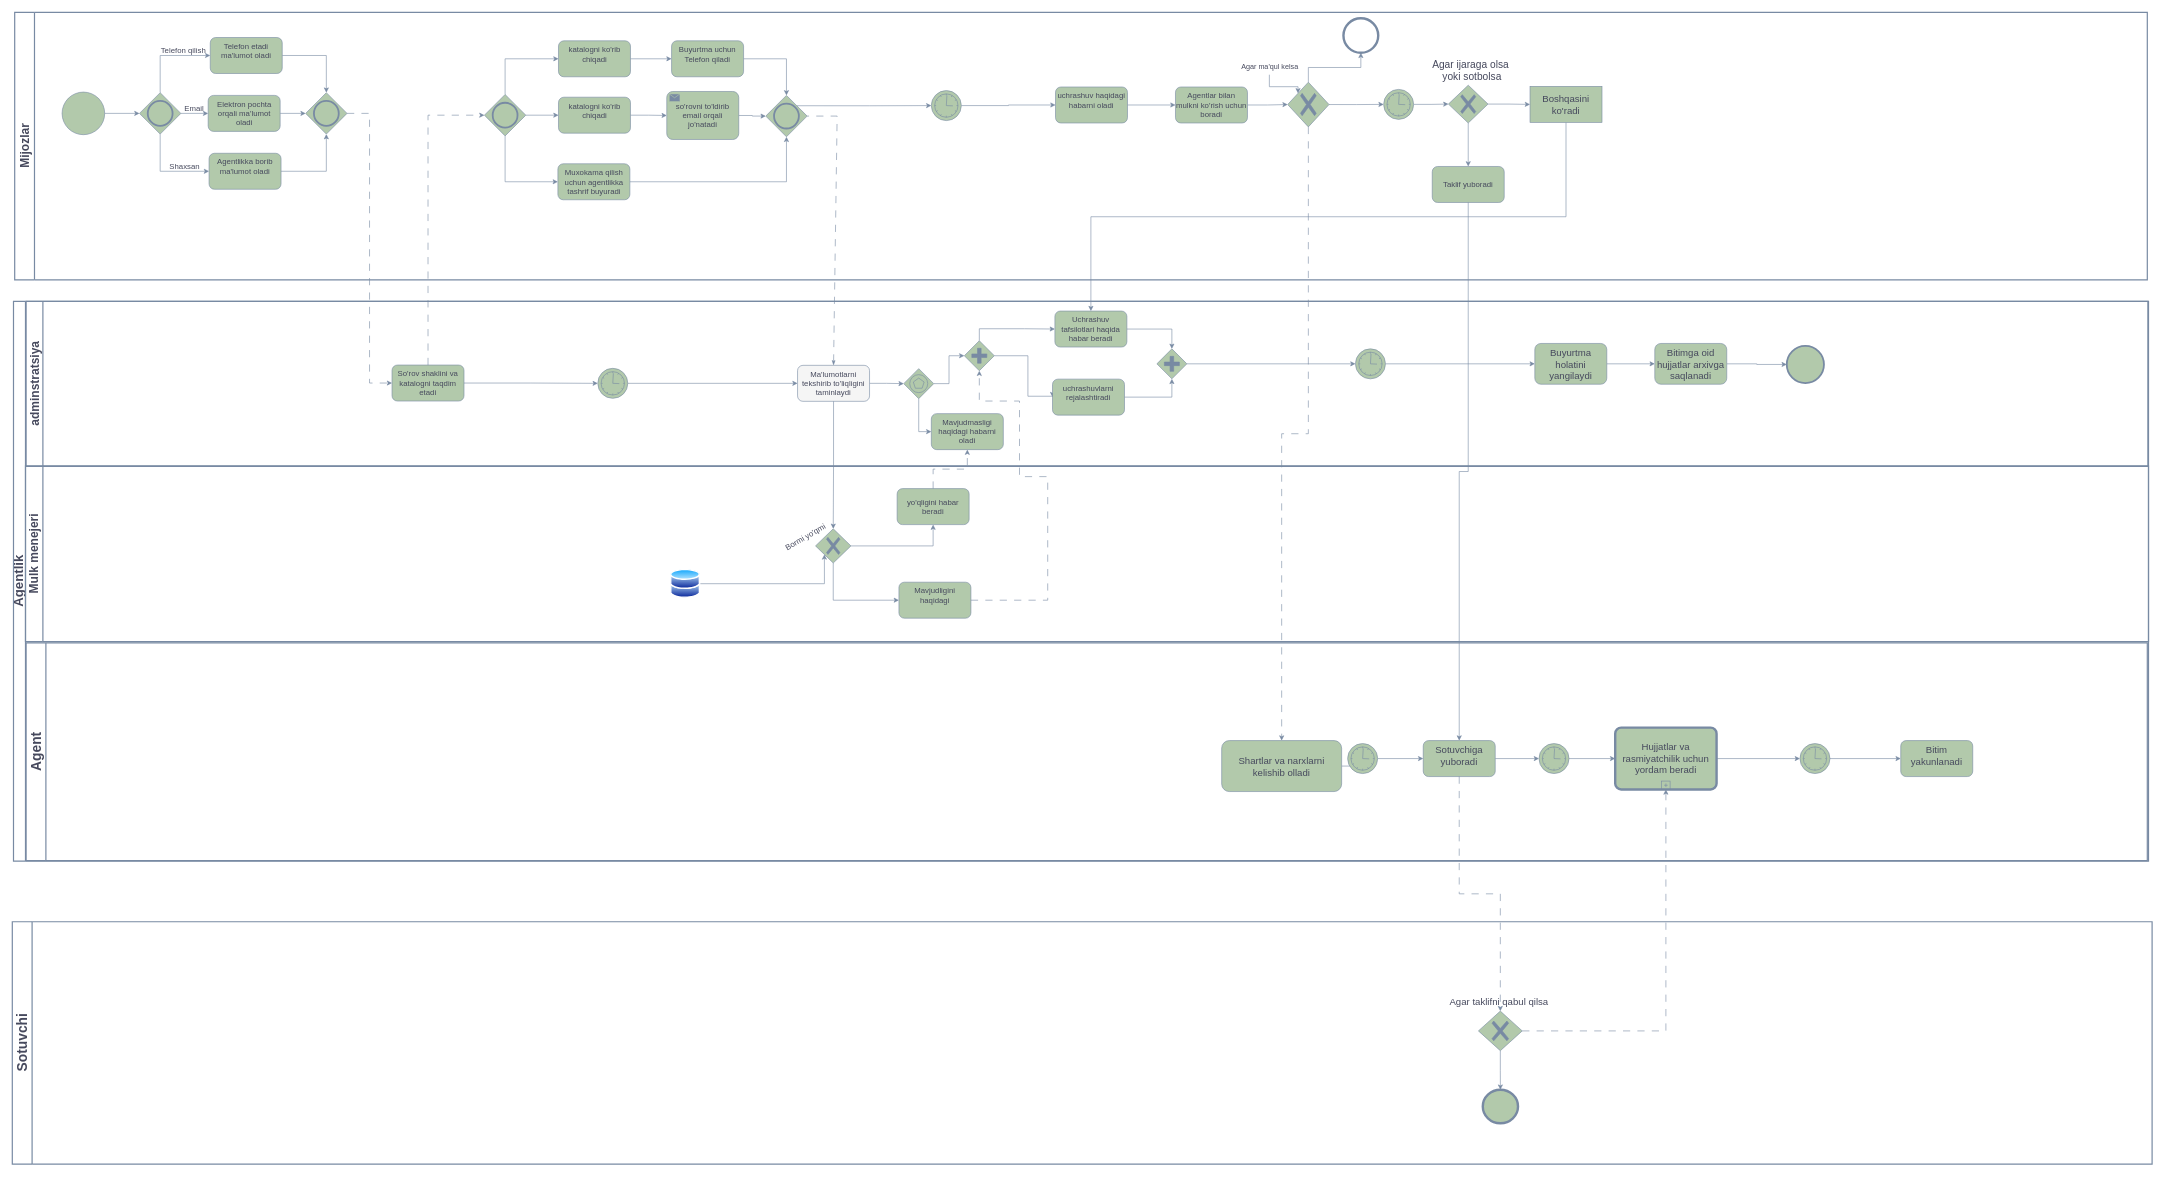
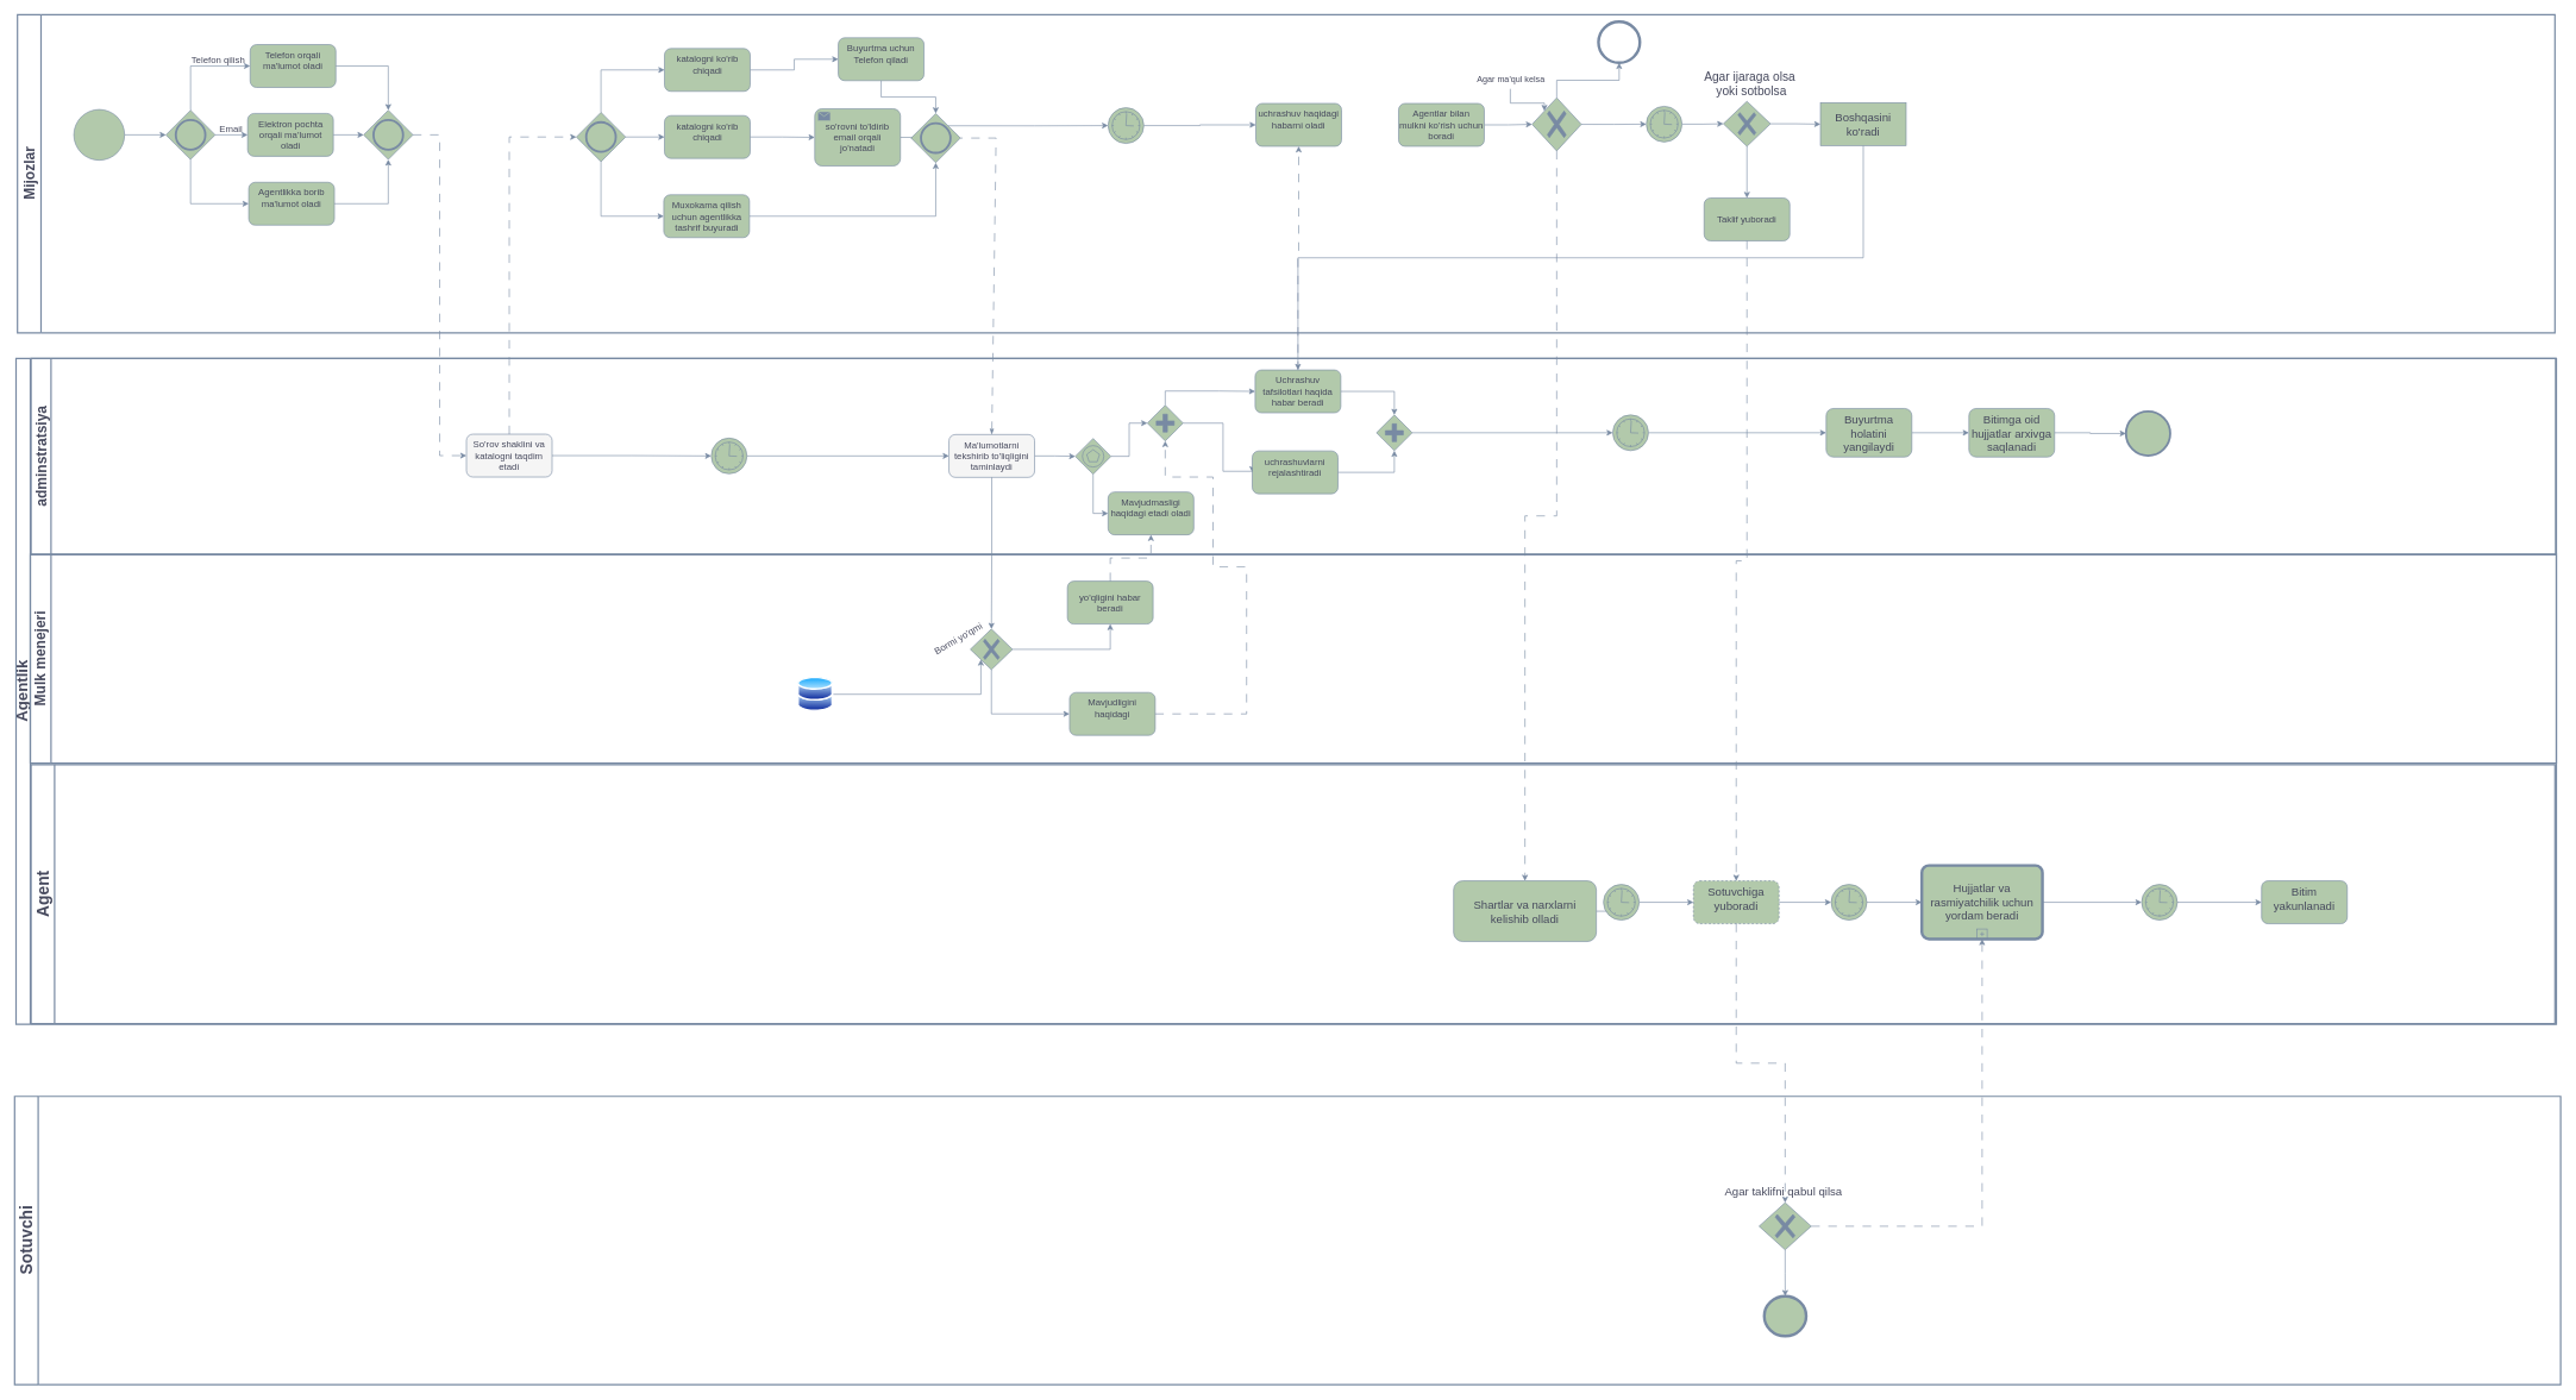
- <mxCell id="10" value="&lt;font style=&quot;font-size: 13px;&quot;&gt;Telefon etadi ma'lumot oladi&lt;/font&gt;" style="rounded=1;whiteSpace=wrap;html=1;verticalAlign=top;labelBackgroundColor=none;fillColor=#B2C9AB;fontSize=13;strokeColor=#788AA3;fontColor=#46495D;" parent="2" vertex="1"><mxGeometry x="326" y="42" width="120" height="60" as="geometry" /></mxCell>
+ <mxCell id="10" value="&lt;font style=&quot;font-size: 13px;&quot;&gt;Telefon orqali ma'lumot oladi&lt;/font&gt;" style="rounded=1;whiteSpace=wrap;html=1;verticalAlign=top;labelBackgroundColor=none;fillColor=#B2C9AB;fontSize=13;strokeColor=#788AA3;fontColor=#46495D;" parent="2" vertex="1"><mxGeometry x="326" y="42" width="120" height="60" as="geometry" /></mxCell>
- <mxCell id="24" value="&lt;font style=&quot;font-size: 13px;&quot;&gt;Buyurtma uchun Telefon qiladi&lt;/font&gt;" style="rounded=1;whiteSpace=wrap;html=1;verticalAlign=top;labelBackgroundColor=none;fillColor=#B2C9AB;fontSize=13;strokeColor=#788AA3;fontColor=#46495D;" parent="2" vertex="1"><mxGeometry x="1095" y="47.5" width="120" height="60" as="geometry" /></mxCell>
+ <mxCell id="24" value="&lt;font style=&quot;font-size: 13px;&quot;&gt;Buyurtma uchun Telefon qiladi&lt;/font&gt;" style="rounded=1;whiteSpace=wrap;html=1;verticalAlign=top;labelBackgroundColor=none;fillColor=#B2C9AB;fontSize=13;strokeColor=#788AA3;fontColor=#46495D;" parent="2" vertex="1"><mxGeometry x="1150" y="32.5" width="120" height="60" as="geometry" /></mxCell>
- <mxCell id="31" value="" style="edgeStyle=orthogonalEdgeStyle;rounded=0;orthogonalLoop=1;jettySize=auto;html=1;fontSize=13;labelBackgroundColor=none;strokeColor=#788AA3;fontColor=default;" parent="2" source="32" target="34" edge="1"><mxGeometry relative="1" as="geometry" /></mxCell>
- <mxCell id="26" value="&lt;font style=&quot;font-size: 13px;&quot;&gt;so'rovni to'ldirib email orqali jo'natadi&lt;/font&gt;" style="points=[[0.25,0,0],[0.5,0,0],[0.75,0,0],[1,0.25,0],[1,0.5,0],[1,0.75,0],[0.75,1,0],[0.5,1,0],[0.25,1,0],[0,0.75,0],[0,0.5,0],[0,0.25,0]];shape=mxgraph.bpmn.task;whiteSpace=wrap;rectStyle=rounded;size=10;html=1;container=1;expand=0;collapsible=0;taskMarker=send;fillColor=#B2C9AB;fontColor=#46495D;strokeColor=#788AA3;fontSize=13;labelBackgroundColor=none;" parent="2" vertex="1"><mxGeometry x="1087" y="132" width="120" height="80" as="geometry" /></mxCell>
+ <mxCell id="26" value="&lt;font style=&quot;font-size: 13px;&quot;&gt;so'rovni to'ldirib email orqali jo'natadi&lt;/font&gt;" style="points=[[0.25,0,0],[0.5,0,0],[0.75,0,0],[1,0.25,0],[1,0.5,0],[1,0.75,0],[0.75,1,0],[0.5,1,0],[0.25,1,0],[0,0.75,0],[0,0.5,0],[0,0.25,0]];shape=mxgraph.bpmn.task;whiteSpace=wrap;rectStyle=rounded;size=10;html=1;container=1;expand=0;collapsible=0;taskMarker=send;fillColor=#B2C9AB;fontColor=#46495D;strokeColor=#788AA3;fontSize=13;labelBackgroundColor=none;" parent="2" vertex="1"><mxGeometry x="1117" y="132" width="120" height="80" as="geometry" /></mxCell>
- <mxCell id="15" value="&lt;font style=&quot;font-size: 13px;&quot;&gt;Shaxsan&lt;/font&gt;" style="text;html=1;align=center;verticalAlign=middle;resizable=0;points=[];autosize=1;strokeColor=none;fillColor=none;fontSize=13;labelBackgroundColor=none;fontColor=#46495D;" parent="2" vertex="1"><mxGeometry x="248" y="243" width="69" height="28" as="geometry" /></mxCell>
+ <mxCell id="97" value="" style="edgeStyle=orthogonalEdgeStyle;rounded=0;orthogonalLoop=1;jettySize=auto;html=1;entryX=0.5;entryY=1;entryDx=0;entryDy=0;dashed=1;dashPattern=12 12;fontSize=13;labelBackgroundColor=none;strokeColor=#788AA3;fontColor=default;" parent="1" source="66" target="32" edge="1"><mxGeometry relative="1" as="geometry"><mxPoint x="1960" y="434" as="targetPoint" /></mxGeometry></mxCell>
- <mxCell id="51" value="&lt;font style=&quot;font-size: 13px;&quot;&gt;So'rov shaklini va katalogni taqdim etadi&lt;/font&gt;" style="rounded=1;whiteSpace=wrap;html=1;verticalAlign=top;labelBackgroundColor=none;fontSize=13;fillColor=#B2C9AB;strokeColor=#788AA3;fontColor=#46495D;" parent="49" vertex="1"><mxGeometry x="610" y="106" width="120" height="60" as="geometry" /></mxCell>
+ <mxCell id="51" value="&lt;font style=&quot;font-size: 13px;&quot;&gt;So'rov shaklini va katalogni taqdim etadi&lt;/font&gt;" style="rounded=1;whiteSpace=wrap;html=1;verticalAlign=top;labelBackgroundColor=none;fontSize=13;fillColor=#f5f5f5;strokeColor=#788AA3;fontColor=#46495D;" parent="49" vertex="1"><mxGeometry x="610" y="106" width="120" height="60" as="geometry" /></mxCell>
- <mxCell id="59" value="&lt;font style=&quot;font-size: 13px;&quot;&gt;Mavjudmasligi haqidagi habarni oladi&lt;/font&gt;" style="rounded=1;whiteSpace=wrap;html=1;verticalAlign=top;labelBackgroundColor=none;fillColor=#B2C9AB;fontSize=13;strokeColor=#788AA3;fontColor=#46495D;" parent="49" vertex="1"><mxGeometry x="1509" y="187" width="120" height="60" as="geometry" /></mxCell>
+ <mxCell id="59" value="&lt;font style=&quot;font-size: 13px;&quot;&gt;Mavjudmasligi haqidagi etadi oladi&lt;/font&gt;" style="rounded=1;whiteSpace=wrap;html=1;verticalAlign=top;labelBackgroundColor=none;fillColor=#B2C9AB;fontSize=13;strokeColor=#788AA3;fontColor=#46495D;" parent="49" vertex="1"><mxGeometry x="1509" y="187" width="120" height="60" as="geometry" /></mxCell>
- <mxCell id="118" value="" style="edgeStyle=orthogonalEdgeStyle;rounded=0;orthogonalLoop=1;jettySize=auto;html=1;dashed=0;dashPattern=12 12;exitX=0.5;exitY=1;exitDx=0;exitDy=0;entryX=0.5;entryY=0;entryDx=0;entryDy=0;labelBackgroundColor=none;strokeColor=#788AA3;fontColor=default;" parent="1" source="38" target="104" edge="1"><mxGeometry relative="1" as="geometry"><mxPoint x="2542" y="1239" as="targetPoint" /></mxGeometry></mxCell>
+ <mxCell id="118" value="" style="edgeStyle=orthogonalEdgeStyle;rounded=0;orthogonalLoop=1;jettySize=auto;html=1;dashed=1;dashPattern=12 12;exitX=0.5;exitY=1;exitDx=0;exitDy=0;entryX=0.5;entryY=0;entryDx=0;entryDy=0;labelBackgroundColor=none;strokeColor=#788AA3;fontColor=default;" parent="1" source="38" target="104" edge="1"><mxGeometry relative="1" as="geometry"><mxPoint x="2542" y="1239" as="targetPoint" /></mxGeometry></mxCell>
- <mxCell id="104" value="&lt;font style=&quot;font-size: 16px;&quot;&gt;Sotuvchiga yuboradi&lt;/font&gt;" style="rounded=1;whiteSpace=wrap;html=1;fontSize=13;verticalAlign=top;fillColor=#B2C9AB;strokeColor=#788AA3;labelBackgroundColor=none;fontColor=#46495D;" parent="98" vertex="1"><mxGeometry x="2329" y="163" width="120" height="60" as="geometry" /></mxCell>
+ <mxCell id="104" value="&lt;font style=&quot;font-size: 16px;&quot;&gt;Sotuvchiga yuboradi&lt;/font&gt;" style="rounded=1;whiteSpace=wrap;html=1;fontSize=13;verticalAlign=top;fillColor=#B2C9AB;strokeColor=#788AA3;labelBackgroundColor=none;fontColor=#46495D;dashed=1;" parent="98" vertex="1"><mxGeometry x="2329" y="163" width="120" height="60" as="geometry" /></mxCell>
